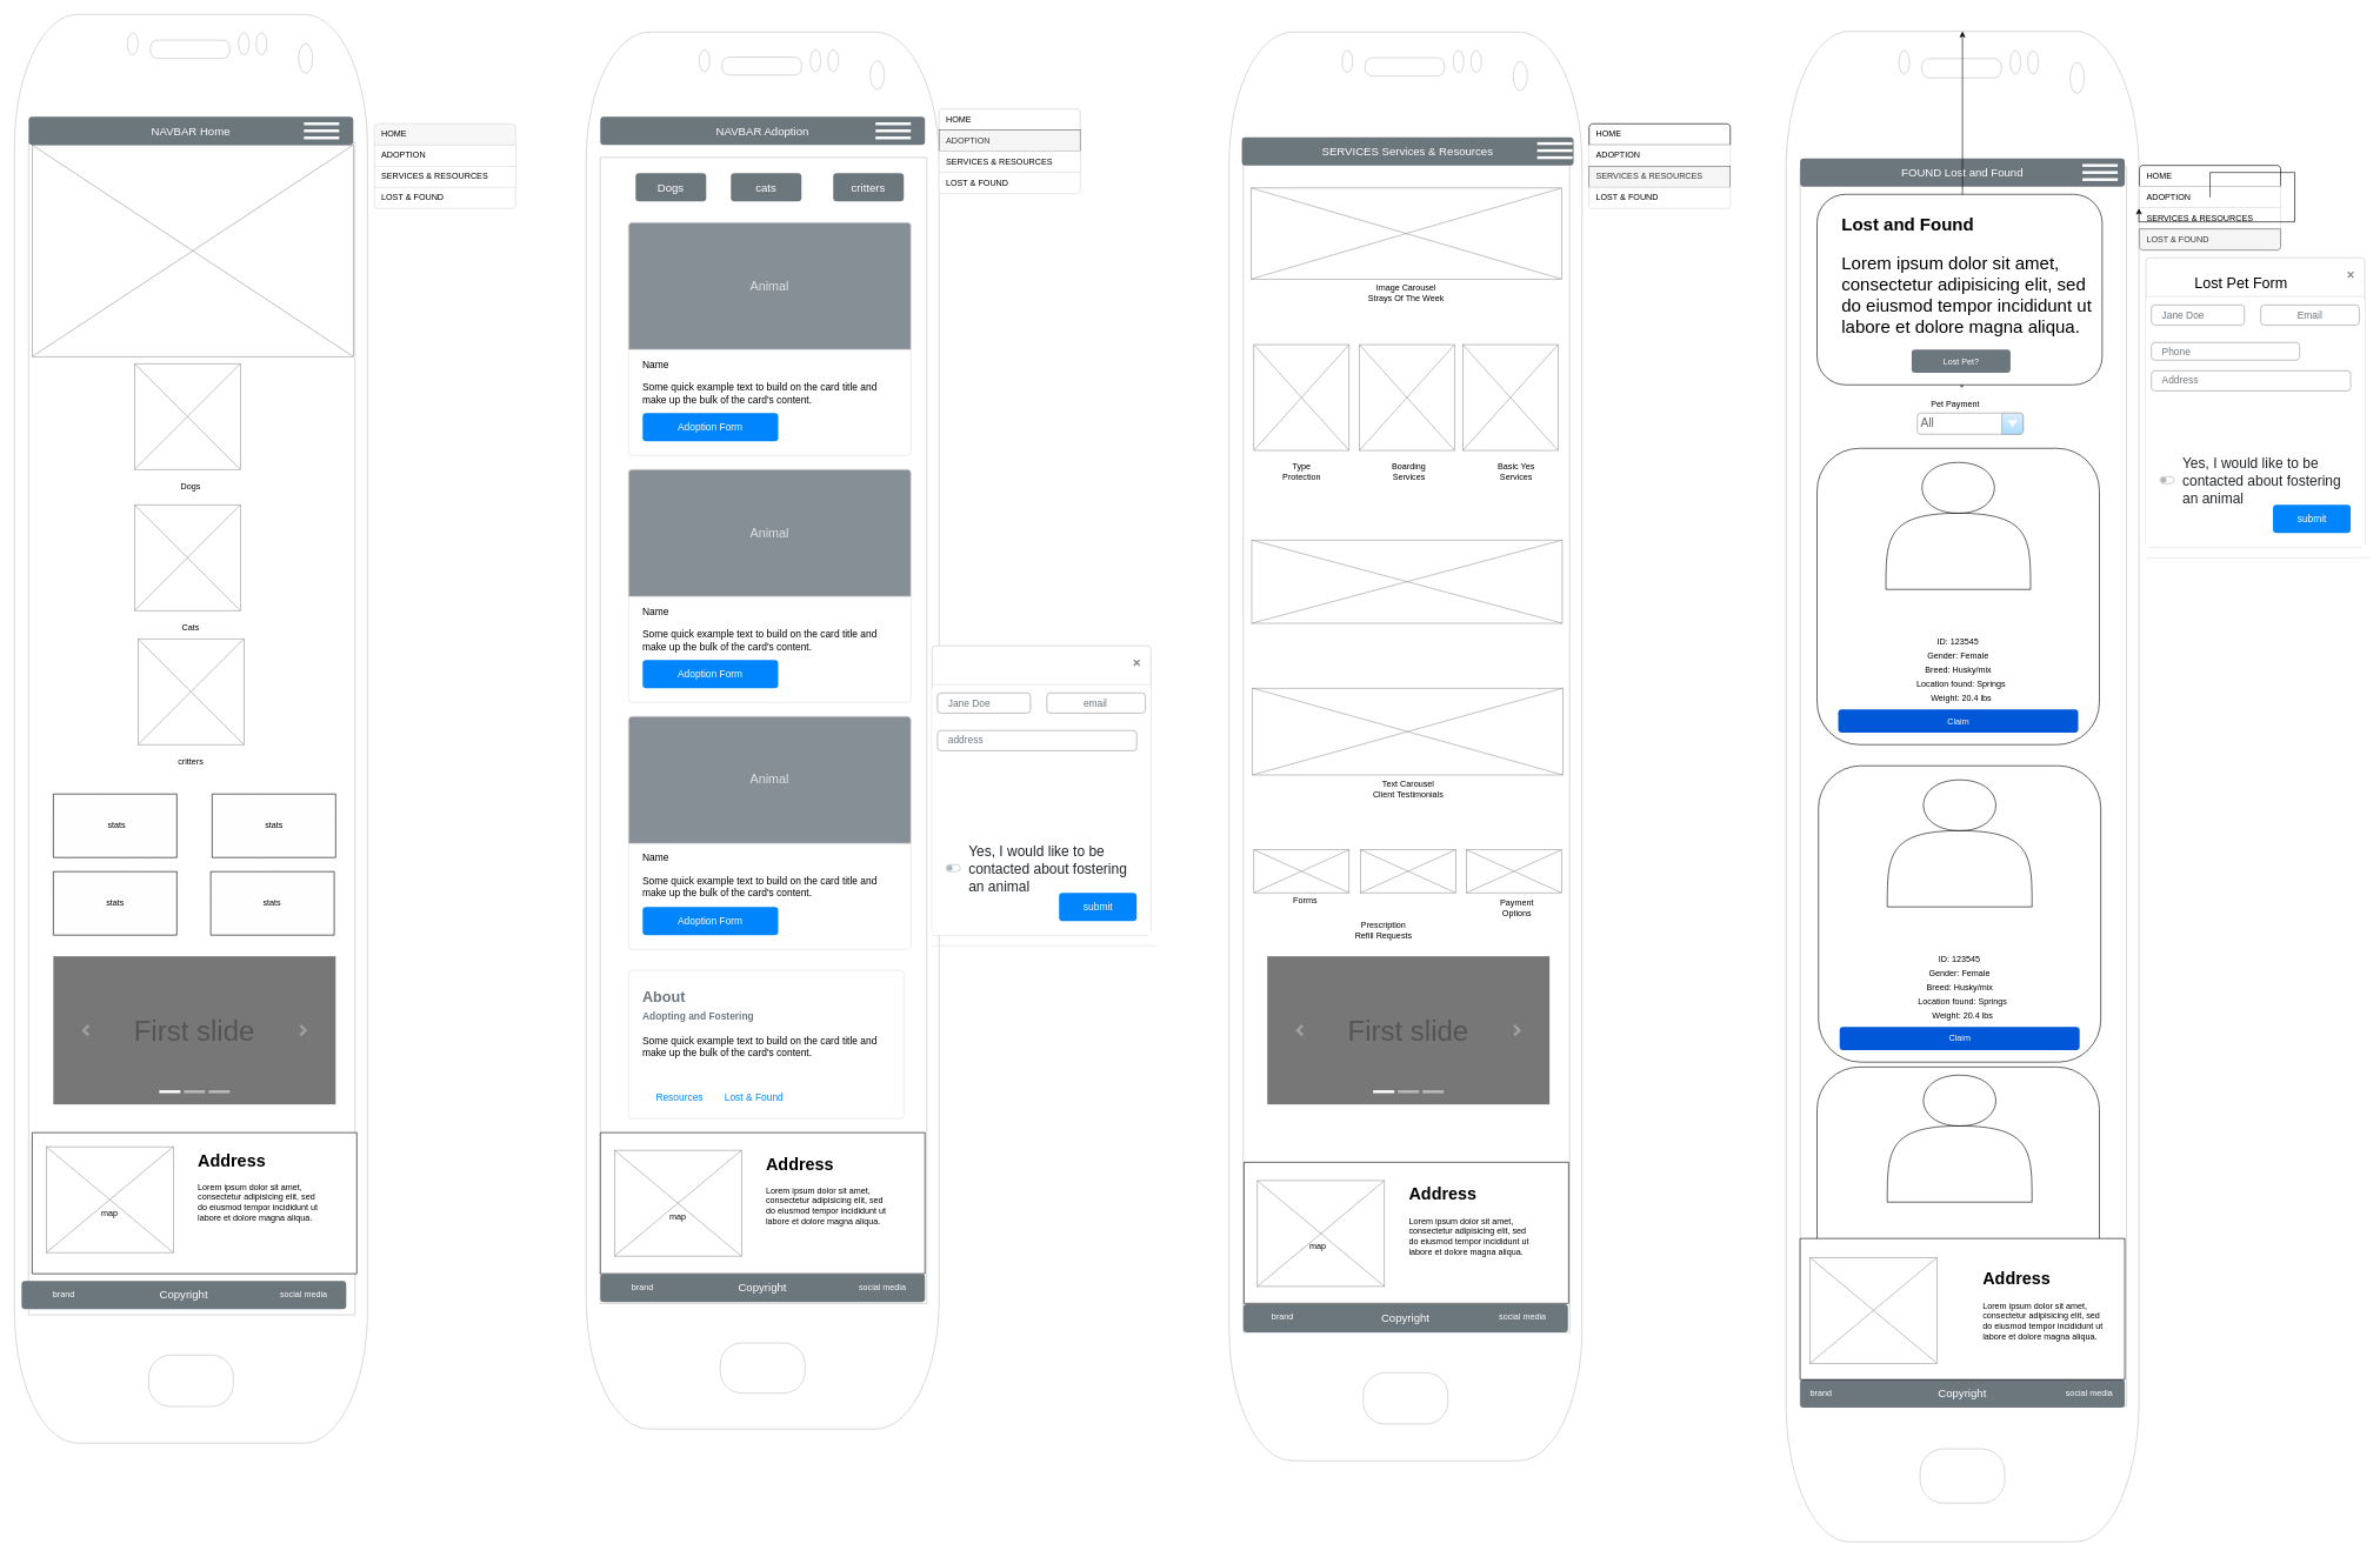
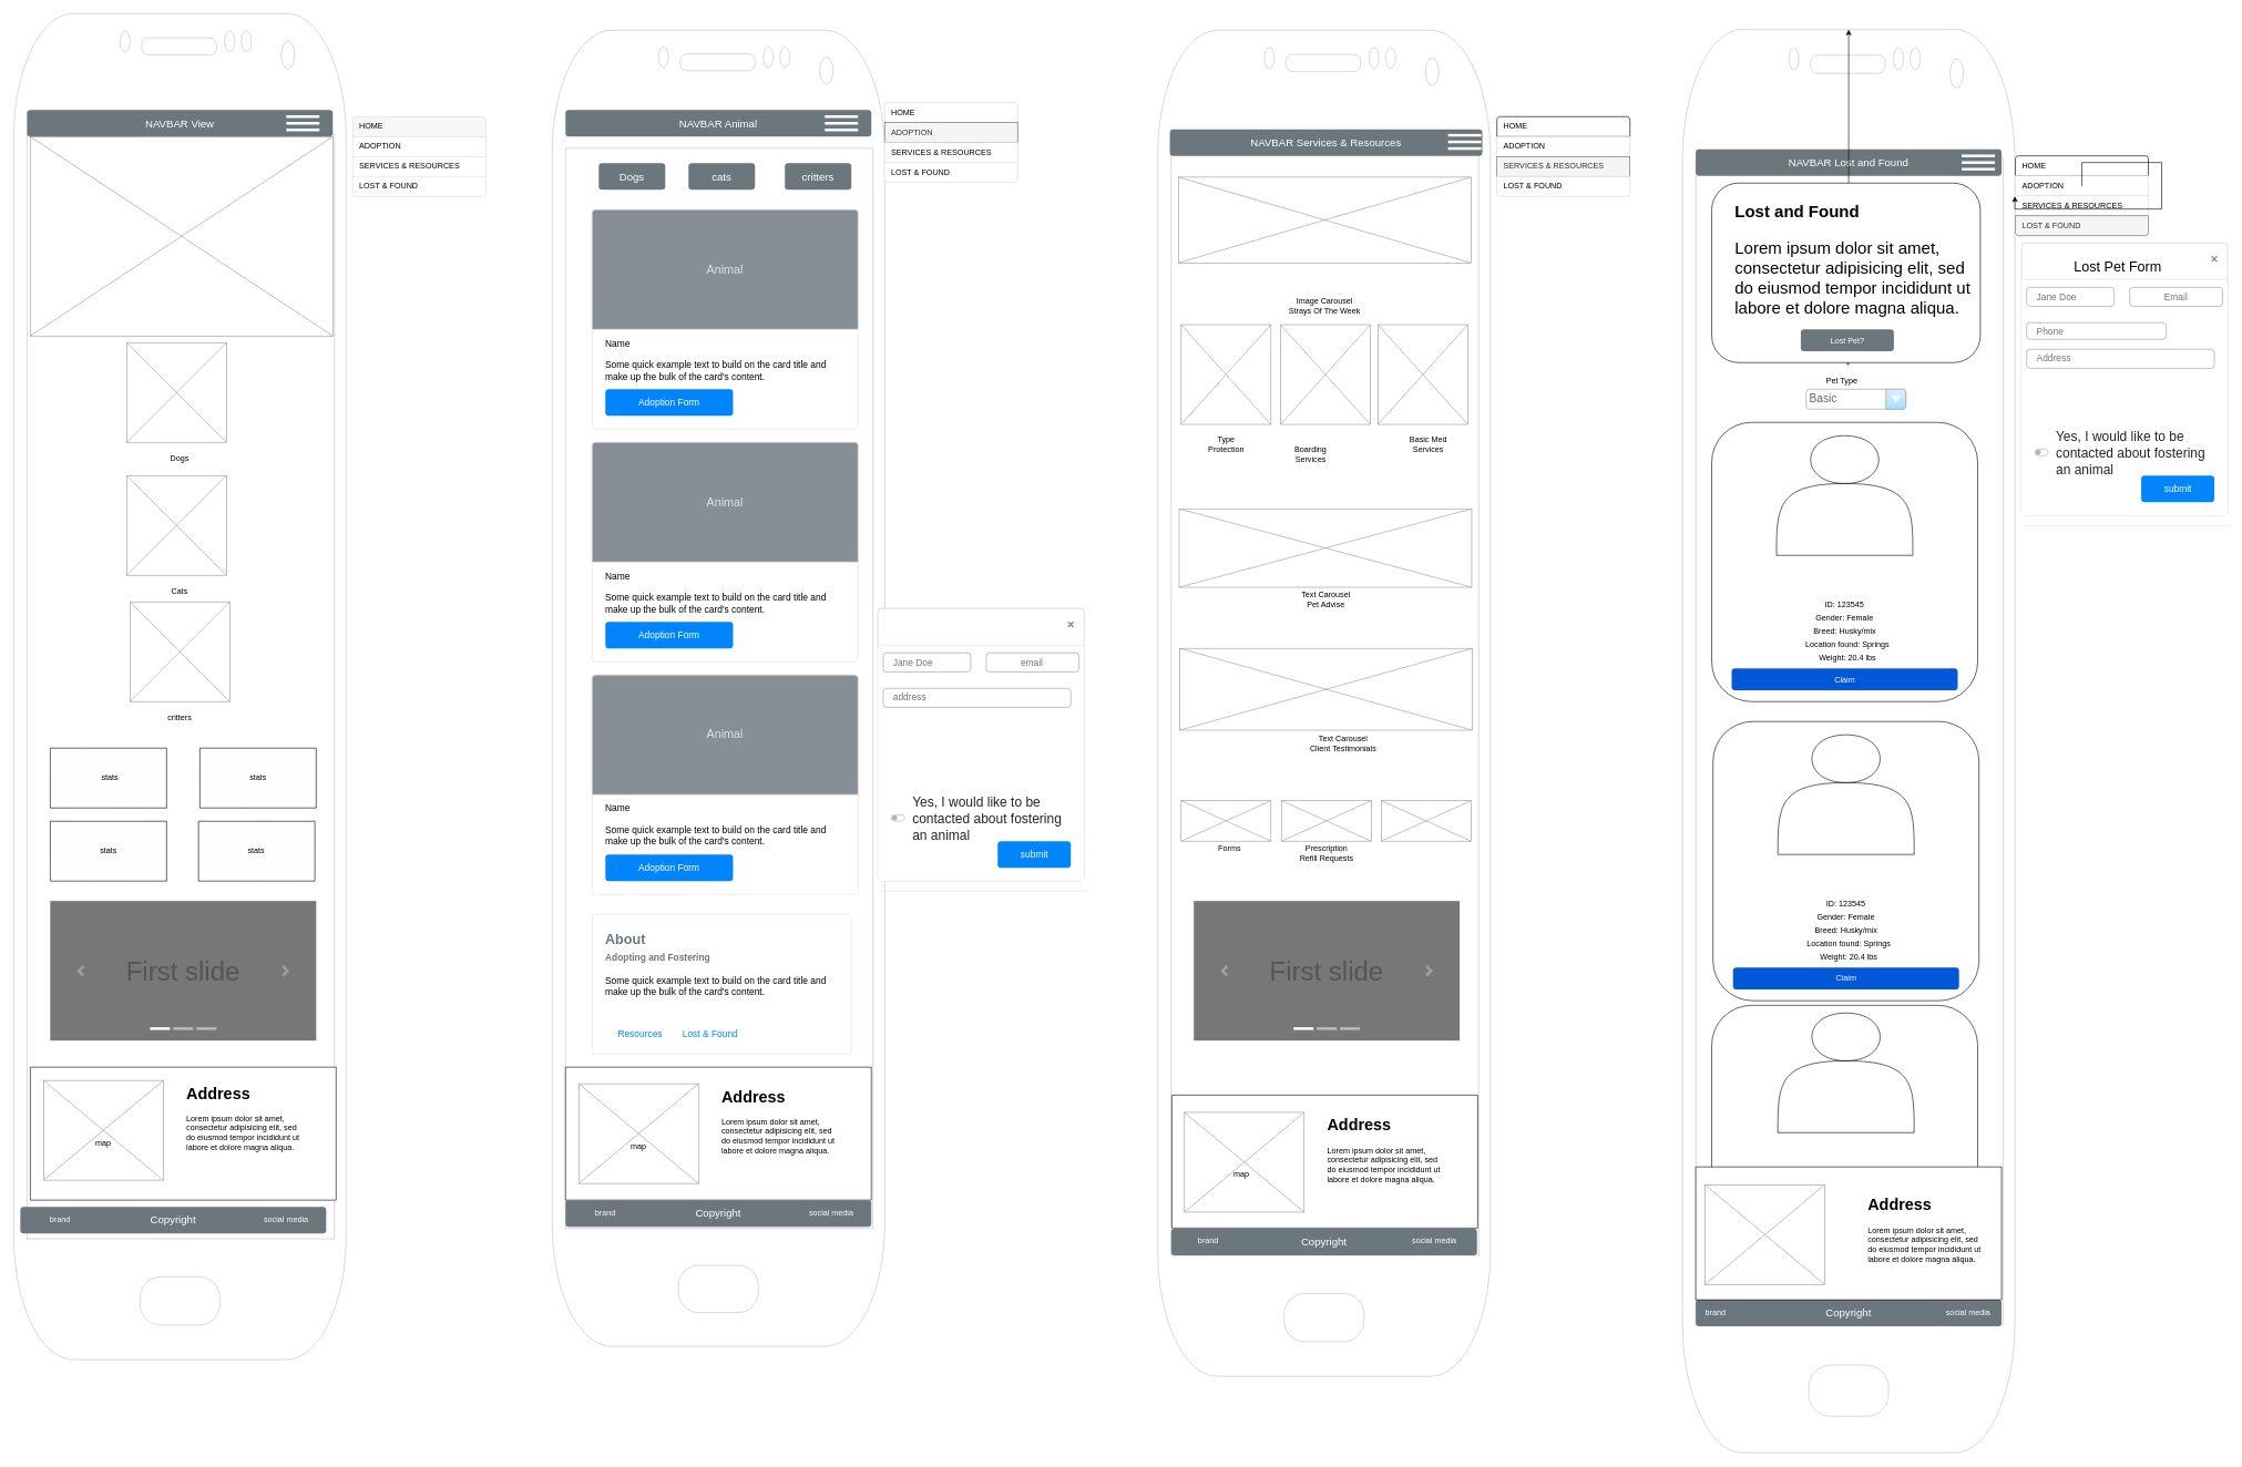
- <mxCell id="33" value="NAVBAR Home" style="html=1;shadow=0;dashed=0;shape=mxgraph.bootstrap.rrect;rSize=5;strokeColor=none;strokeWidth=1;fillColor=#6C767D;fontColor=#FFFFFF;whiteSpace=wrap;align=center;verticalAlign=middle;spacingLeft=0;fontStyle=0;fontSize=16;spacing=5;" vertex="1" parent="1"><mxGeometry x="40" y="165" width="460" height="40" as="geometry" /></mxCell>
+ <mxCell id="33" value="NAVBAR View" style="html=1;shadow=0;dashed=0;shape=mxgraph.bootstrap.rrect;rSize=5;strokeColor=none;strokeWidth=1;fillColor=#6C767D;fontColor=#FFFFFF;whiteSpace=wrap;align=center;verticalAlign=middle;spacingLeft=0;fontStyle=0;fontSize=16;spacing=5;" vertex="1" parent="1"><mxGeometry x="40" y="165" width="460" height="40" as="geometry" /></mxCell>
- <mxCell id="39" value="NAVBAR Adoption" style="html=1;shadow=0;dashed=0;shape=mxgraph.bootstrap.rrect;rSize=5;strokeColor=none;strokeWidth=1;fillColor=#6C767D;fontColor=#FFFFFF;whiteSpace=wrap;align=center;verticalAlign=middle;spacingLeft=0;fontStyle=0;fontSize=16;spacing=5;" vertex="1" parent="1"><mxGeometry x="850" y="165" width="460" height="40" as="geometry" /></mxCell>
+ <mxCell id="39" value="NAVBAR Animal" style="html=1;shadow=0;dashed=0;shape=mxgraph.bootstrap.rrect;rSize=5;strokeColor=none;strokeWidth=1;fillColor=#6C767D;fontColor=#FFFFFF;whiteSpace=wrap;align=center;verticalAlign=middle;spacingLeft=0;fontStyle=0;fontSize=16;spacing=5;" vertex="1" parent="1"><mxGeometry x="850" y="165" width="460" height="40" as="geometry" /></mxCell>
- <mxCell id="54" value="SERVICES Services &amp;amp; Resources" style="html=1;shadow=0;dashed=0;shape=mxgraph.bootstrap.rrect;rSize=5;strokeColor=none;strokeWidth=1;fillColor=#6C767D;fontColor=#FFFFFF;whiteSpace=wrap;align=center;verticalAlign=middle;spacingLeft=0;fontStyle=0;fontSize=16;spacing=5;" vertex="1" parent="1"><mxGeometry x="1759" y="194" width="470" height="40" as="geometry" /></mxCell>
+ <mxCell id="54" value="NAVBAR Services &amp;amp; Resources" style="html=1;shadow=0;dashed=0;shape=mxgraph.bootstrap.rrect;rSize=5;strokeColor=none;strokeWidth=1;fillColor=#6C767D;fontColor=#FFFFFF;whiteSpace=wrap;align=center;verticalAlign=middle;spacingLeft=0;fontStyle=0;fontSize=16;spacing=5;" vertex="1" parent="1"><mxGeometry x="1759" y="194" width="470" height="40" as="geometry" /></mxCell>
- <mxCell id="53" value="FOUND Lost and Found" style="html=1;shadow=0;dashed=0;shape=mxgraph.bootstrap.rrect;rSize=5;strokeColor=none;strokeWidth=1;fillColor=#6C767D;fontColor=#FFFFFF;whiteSpace=wrap;align=center;verticalAlign=middle;spacingLeft=0;fontStyle=0;fontSize=16;spacing=5;" vertex="1" parent="1"><mxGeometry x="2550" y="224" width="460" height="40" as="geometry" /></mxCell>
+ <mxCell id="53" value="NAVBAR Lost and Found" style="html=1;shadow=0;dashed=0;shape=mxgraph.bootstrap.rrect;rSize=5;strokeColor=none;strokeWidth=1;fillColor=#6C767D;fontColor=#FFFFFF;whiteSpace=wrap;align=center;verticalAlign=middle;spacingLeft=0;fontStyle=0;fontSize=16;spacing=5;" vertex="1" parent="1"><mxGeometry x="2550" y="224" width="460" height="40" as="geometry" /></mxCell>
- <mxCell id="179" value="Lost Pet Form" style="text;html=1;strokeColor=none;fillColor=none;align=center;verticalAlign=middle;whiteSpace=wrap;rounded=0;fontSize=21;fontColor=#000000;" vertex="1" parent="170"><mxGeometry x="20" y="20" width="230" height="30" as="geometry" /></mxCell>
+ <mxCell id="179" value="Lost Pet Form" style="text;html=1;strokeColor=none;fillColor=none;align=center;verticalAlign=middle;whiteSpace=wrap;rounded=0;fontSize=21;fontColor=#000000;" vertex="1" parent="170"><mxGeometry x="30" y="20" width="230" height="30" as="geometry" /></mxCell>
- <mxCell id="110" value="Image Carousel&lt;br&gt;Strays Of The Week" style="text;html=1;strokeColor=none;fillColor=none;align=center;verticalAlign=middle;whiteSpace=wrap;rounded=0;" vertex="1" parent="1"><mxGeometry x="1852" y="399" width="280" height="30" as="geometry" /></mxCell>
+ <mxCell id="110" value="Image Carousel&lt;br&gt;Strays Of The Week" style="text;html=1;strokeColor=none;fillColor=none;align=center;verticalAlign=middle;whiteSpace=wrap;rounded=0;" vertex="1" parent="1"><mxGeometry x="1852" y="444" width="280" height="30" as="geometry" /></mxCell>
- <mxCell id="127" value="Pet Payment" style="text;html=1;strokeColor=none;fillColor=none;align=center;verticalAlign=middle;whiteSpace=wrap;rounded=0;fontSize=12;" vertex="1" parent="1"><mxGeometry x="2671.5" y="558" width="196" height="30" as="geometry" /></mxCell>
+ <mxCell id="127" value="Pet Type" style="text;html=1;strokeColor=none;fillColor=none;align=center;verticalAlign=middle;whiteSpace=wrap;rounded=0;fontSize=12;" vertex="1" parent="1"><mxGeometry x="2671.5" y="558" width="196" height="30" as="geometry" /></mxCell>
- <mxCell id="125" value="All" style="strokeWidth=1;shadow=0;dashed=0;align=center;html=1;shape=mxgraph.mockup.forms.comboBox;strokeColor=#999999;fillColor=#ddeeff;align=left;fillColor2=#aaddff;mainText=;fontColor=#666666;fontSize=17;spacingLeft=3;" vertex="1" parent="1"><mxGeometry x="2716" y="585" width="150" height="30" as="geometry" /></mxCell>
+ <mxCell id="125" value="Basic" style="strokeWidth=1;shadow=0;dashed=0;align=center;html=1;shape=mxgraph.mockup.forms.comboBox;strokeColor=#999999;fillColor=#ddeeff;align=left;fillColor2=#aaddff;mainText=;fontColor=#666666;fontSize=17;spacingLeft=3;" vertex="1" parent="1"><mxGeometry x="2716" y="585" width="150" height="30" as="geometry" /></mxCell>
- <mxCell id="98" value="Boarding Services" style="text;html=1;strokeColor=none;fillColor=none;align=center;verticalAlign=middle;whiteSpace=wrap;rounded=0;" vertex="1" parent="1"><mxGeometry x="1966" y="653" width="60" height="30" as="geometry" /></mxCell>
+ <mxCell id="98" value="Boarding Services" style="text;html=1;strokeColor=none;fillColor=none;align=center;verticalAlign=middle;whiteSpace=wrap;rounded=0;" vertex="1" parent="1"><mxGeometry x="1941" y="668" width="60" height="30" as="geometry" /></mxCell>
- <mxCell id="100" value="Basic Yes Services" style="text;html=1;strokeColor=none;fillColor=none;align=center;verticalAlign=middle;whiteSpace=wrap;rounded=0;" vertex="1" parent="1"><mxGeometry x="2117.5" y="653" width="60" height="30" as="geometry" /></mxCell>
+ <mxCell id="100" value="Basic Med Services" style="text;html=1;strokeColor=none;fillColor=none;align=center;verticalAlign=middle;whiteSpace=wrap;rounded=0;" vertex="1" parent="1"><mxGeometry x="2117.5" y="653" width="60" height="30" as="geometry" /></mxCell>
+ <mxCell id="113" value="Text Carousel&lt;br&gt;Pet Advise" style="text;html=1;strokeColor=none;fillColor=none;align=center;verticalAlign=middle;whiteSpace=wrap;rounded=0;" vertex="1" parent="1"><mxGeometry x="1854" y="887" width="280" height="30" as="geometry" /></mxCell>
- <mxCell id="122" value="Text Carousel&lt;br&gt;Client Testimonials" style="text;html=1;strokeColor=none;fillColor=none;align=center;verticalAlign=middle;whiteSpace=wrap;rounded=0;" vertex="1" parent="1"><mxGeometry x="1855" y="1104" width="280" height="30" as="geometry" /></mxCell>
+ <mxCell id="122" value="Text Carousel&lt;br&gt;Client Testimonials" style="text;html=1;strokeColor=none;fillColor=none;align=center;verticalAlign=middle;whiteSpace=wrap;rounded=0;" vertex="1" parent="1"><mxGeometry x="1880" y="1104" width="280" height="30" as="geometry" /></mxCell>
- <mxCell id="132" value="Payment Options" style="text;html=1;strokeColor=none;fillColor=none;align=center;verticalAlign=middle;whiteSpace=wrap;rounded=0;" vertex="1" parent="1"><mxGeometry x="2118.5" y="1271" width="60" height="30" as="geometry" /></mxCell>
- <mxCell id="130" value="Prescription Refill Requests" style="text;html=1;strokeColor=none;fillColor=none;align=center;verticalAlign=middle;whiteSpace=wrap;rounded=0;" vertex="1" parent="1"><mxGeometry x="1915" y="1303" width="90" height="30" as="geometry" /></mxCell>
+ <mxCell id="130" value="Prescription Refill Requests" style="text;html=1;strokeColor=none;fillColor=none;align=center;verticalAlign=middle;whiteSpace=wrap;rounded=0;" vertex="1" parent="1"><mxGeometry x="1950" y="1268" width="90" height="30" as="geometry" /></mxCell>
